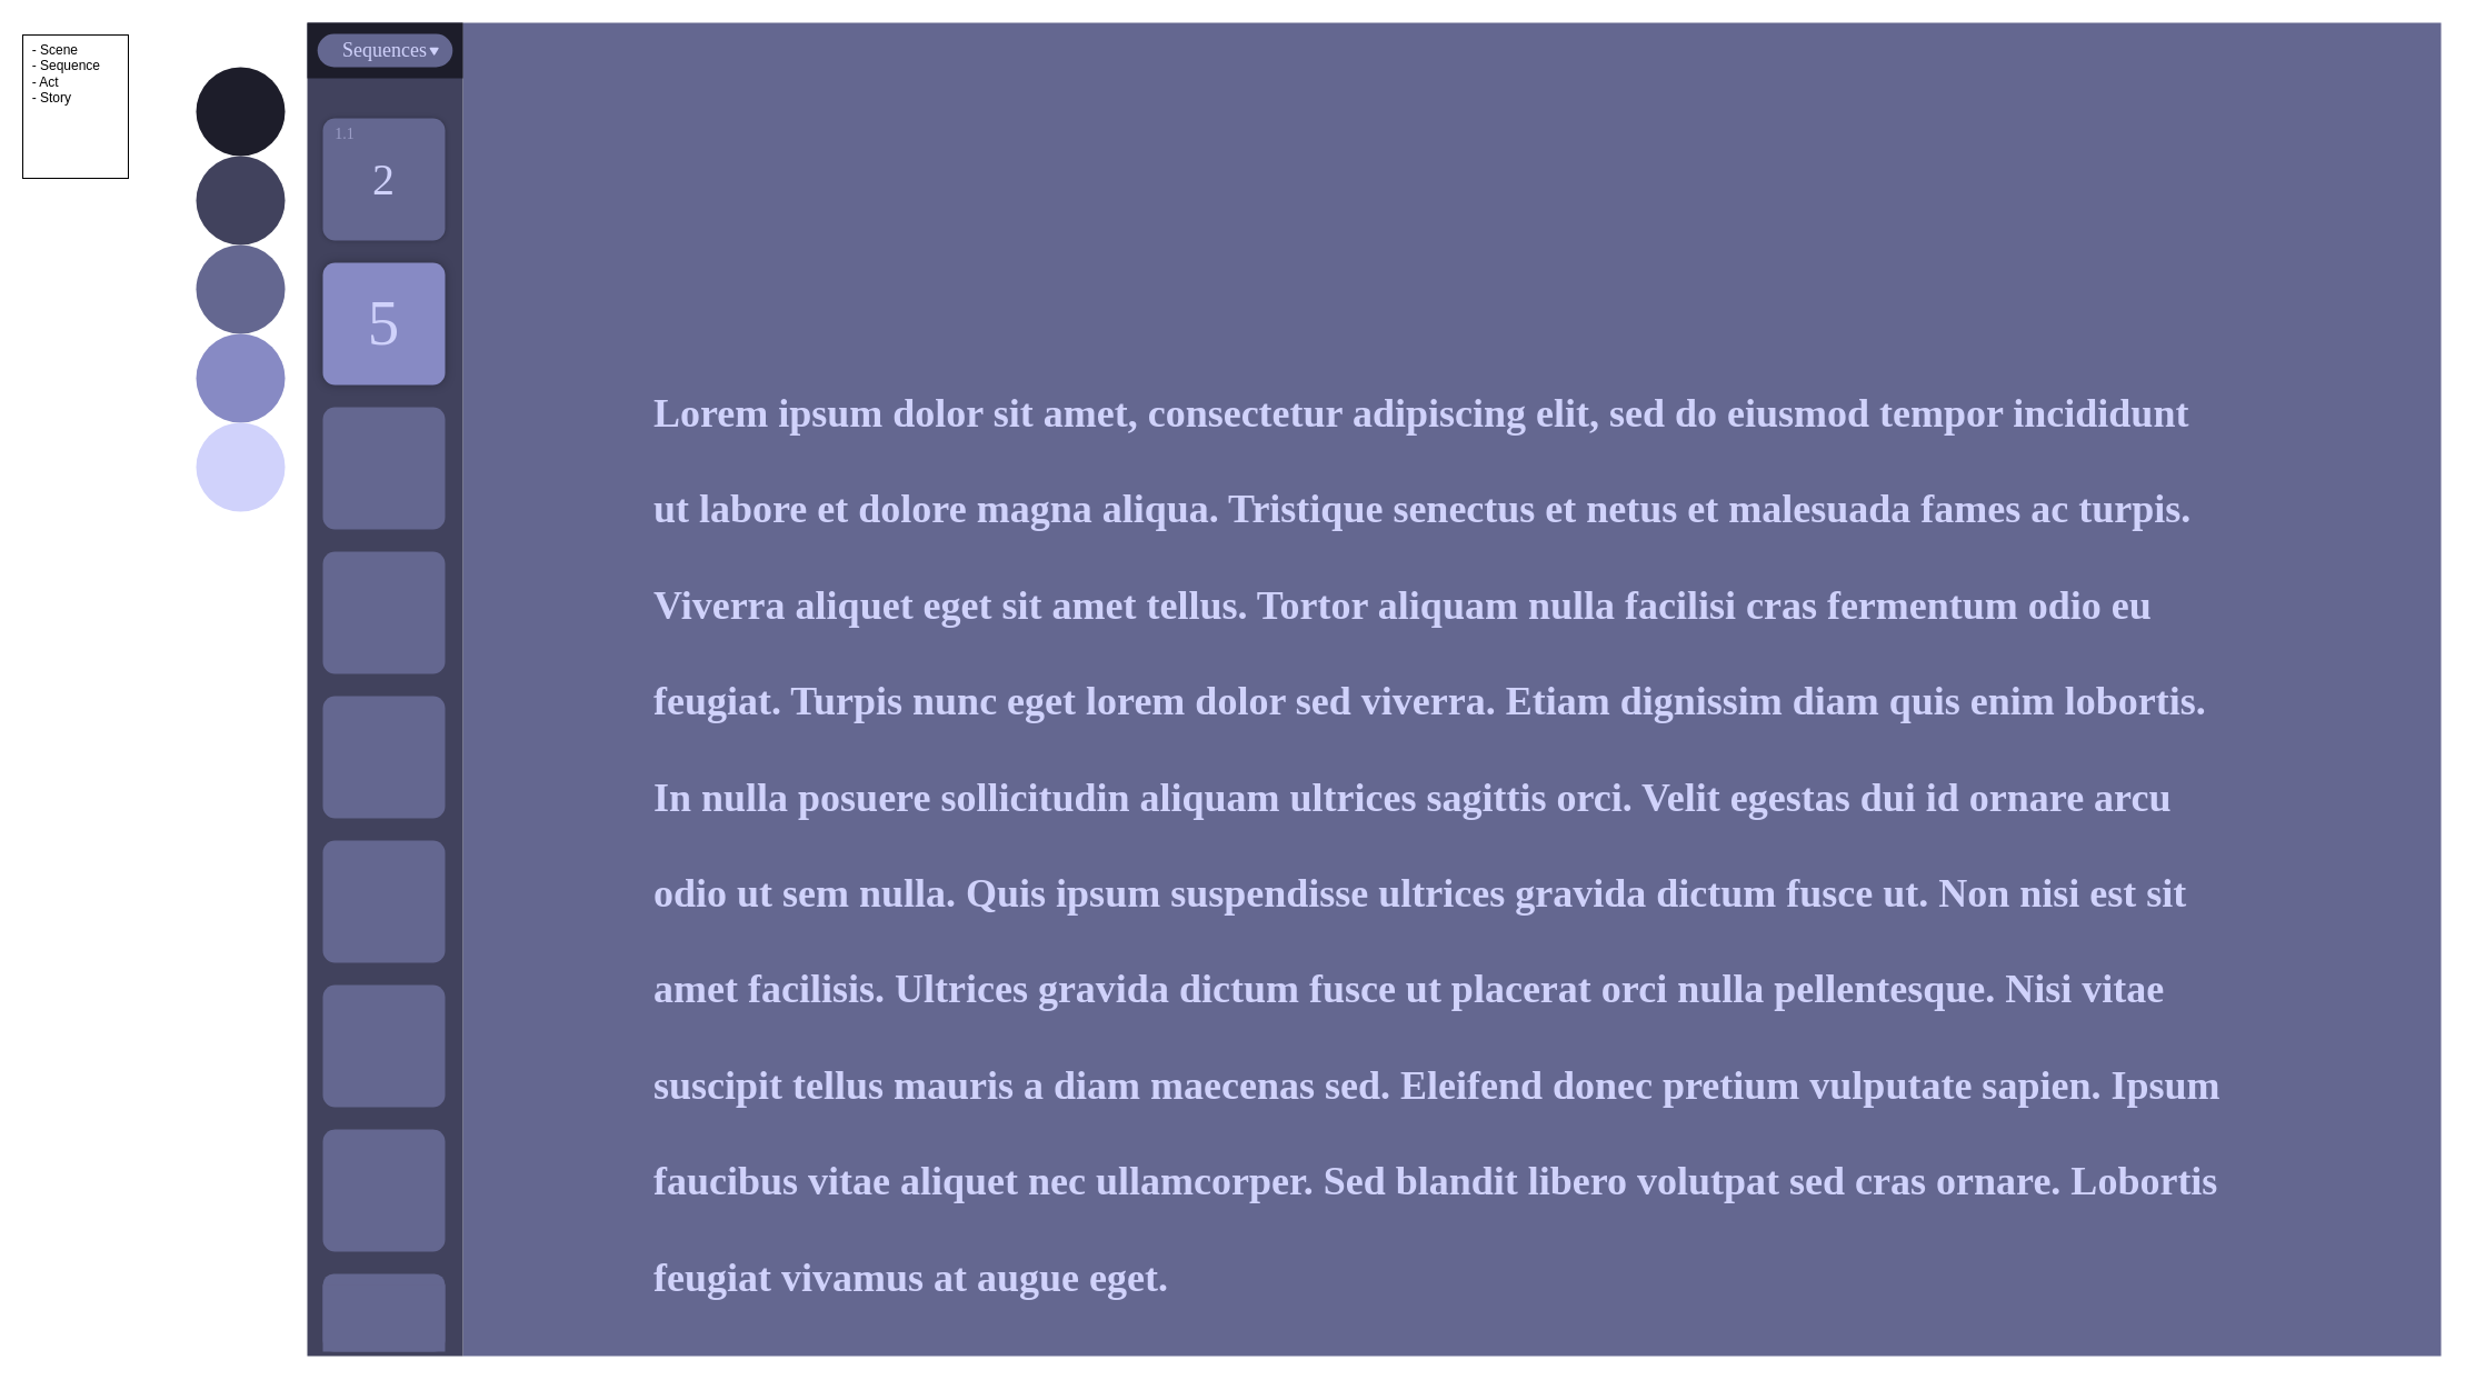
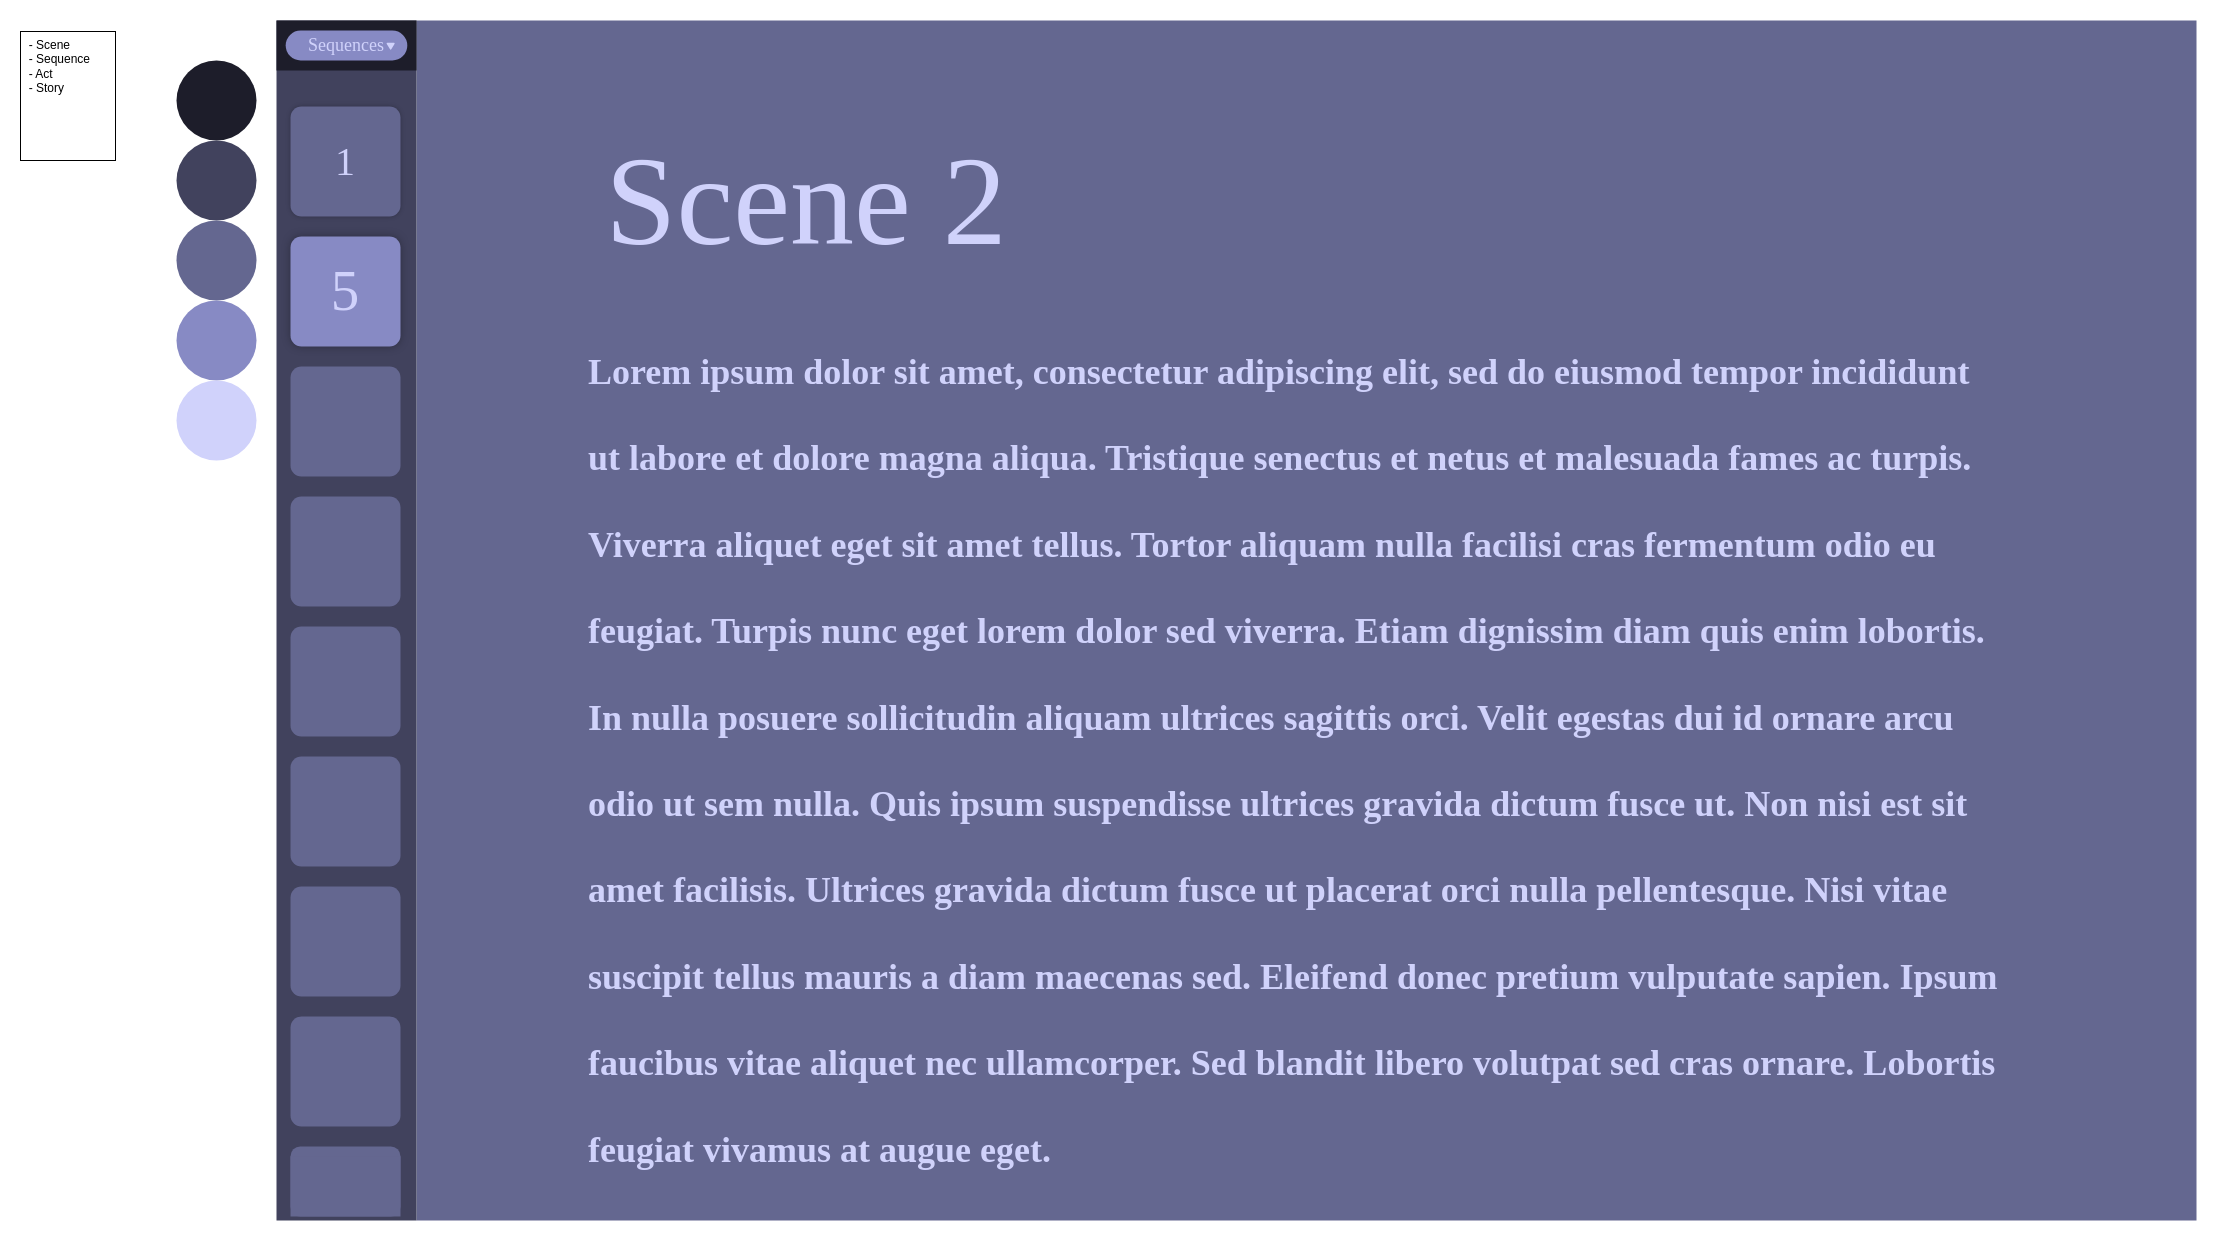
- <mxCell id="23" value="Sequences" style="rounded=1;whiteSpace=wrap;html=1;strokeColor=none;fillColor=#646790;connectable=0;allowArrows=0;arcSize=50;fontSize=18;fontFamily=Alegreya Sans SC;fontSource=https%3A%2F%2Ffonts.googleapis.com%2Fcss%3Ffamily%3DAlegreya%2BSans%2BSC;fontColor=#d0d2fb;textShadow=0;align=center;" vertex="1" parent="1"><mxGeometry x="285.19" y="30" width="121.62" height="30" as="geometry" /></mxCell>
+ <mxCell id="23" value="Sequences" style="rounded=1;whiteSpace=wrap;html=1;strokeColor=none;fillColor=#878ac4;connectable=0;allowArrows=0;arcSize=50;fontSize=18;fontFamily=Alegreya Sans SC;fontSource=https%3A%2F%2Ffonts.googleapis.com%2Fcss%3Ffamily%3DAlegreya%2BSans%2BSC;fontColor=#d0d2fb;textShadow=0;align=center;" vertex="1" parent="1"><mxGeometry x="285.19" y="30" width="121.62" height="30" as="geometry" /></mxCell>
- <mxCell id="19" value="1.1" style="text;html=1;align=center;verticalAlign=middle;whiteSpace=wrap;rounded=0;fontColor=#d0d2fb;fontFamily=Libre Baskerville;fontSource=https%3A%2F%2Ffonts.googleapis.com%2Fcss%3Ffamily%3DLibre%2BBaskerville;fontSize=14;textOpacity=50;" vertex="1" parent="1"><mxGeometry x="290" y="106" width="40" height="30" as="geometry" /></mxCell>
- <mxCell id="8" value="2" style="rounded=1;whiteSpace=wrap;html=1;strokeColor=none;fillColor=#646790;connectable=0;allowArrows=0;aspect=fixed;arcSize=10;fontColor=#d0d2fb;fontSize=40;fontFamily=Libre Baskerville;fontSource=https%3A%2F%2Ffonts.googleapis.com%2Fcss%3Ffamily%3DLibre%2BBaskerville;shadow=1;shadowOffsetY=0;shadowOffsetX=0;" vertex="1" parent="1"><mxGeometry x="290" y="106" width="110" height="110" as="geometry" /></mxCell>
+ <mxCell id="8" value="1" style="rounded=1;whiteSpace=wrap;html=1;strokeColor=none;fillColor=#646790;connectable=0;allowArrows=0;aspect=fixed;arcSize=10;fontColor=#d0d2fb;fontSize=40;fontFamily=Libre Baskerville;fontSource=https%3A%2F%2Ffonts.googleapis.com%2Fcss%3Ffamily%3DLibre%2BBaskerville;shadow=1;shadowOffsetY=0;shadowOffsetX=0;" vertex="1" parent="1"><mxGeometry x="290" y="106" width="110" height="110" as="geometry" /></mxCell>
+ <mxCell id="20" value="&lt;font style=&quot;font-size: 128px;&quot;&gt;Scene 2&lt;/font&gt;" style="text;html=1;align=center;verticalAlign=middle;whiteSpace=wrap;rounded=0;fontFamily=Playfair Display;fontSource=https%3A%2F%2Ffonts.googleapis.com%2Fcss%3Ffamily%3DPlayfair%2BDisplay;fontColor=#d0d2fb;" vertex="1" parent="1"><mxGeometry x="586" y="136" width="440" height="130" as="geometry" /></mxCell>
